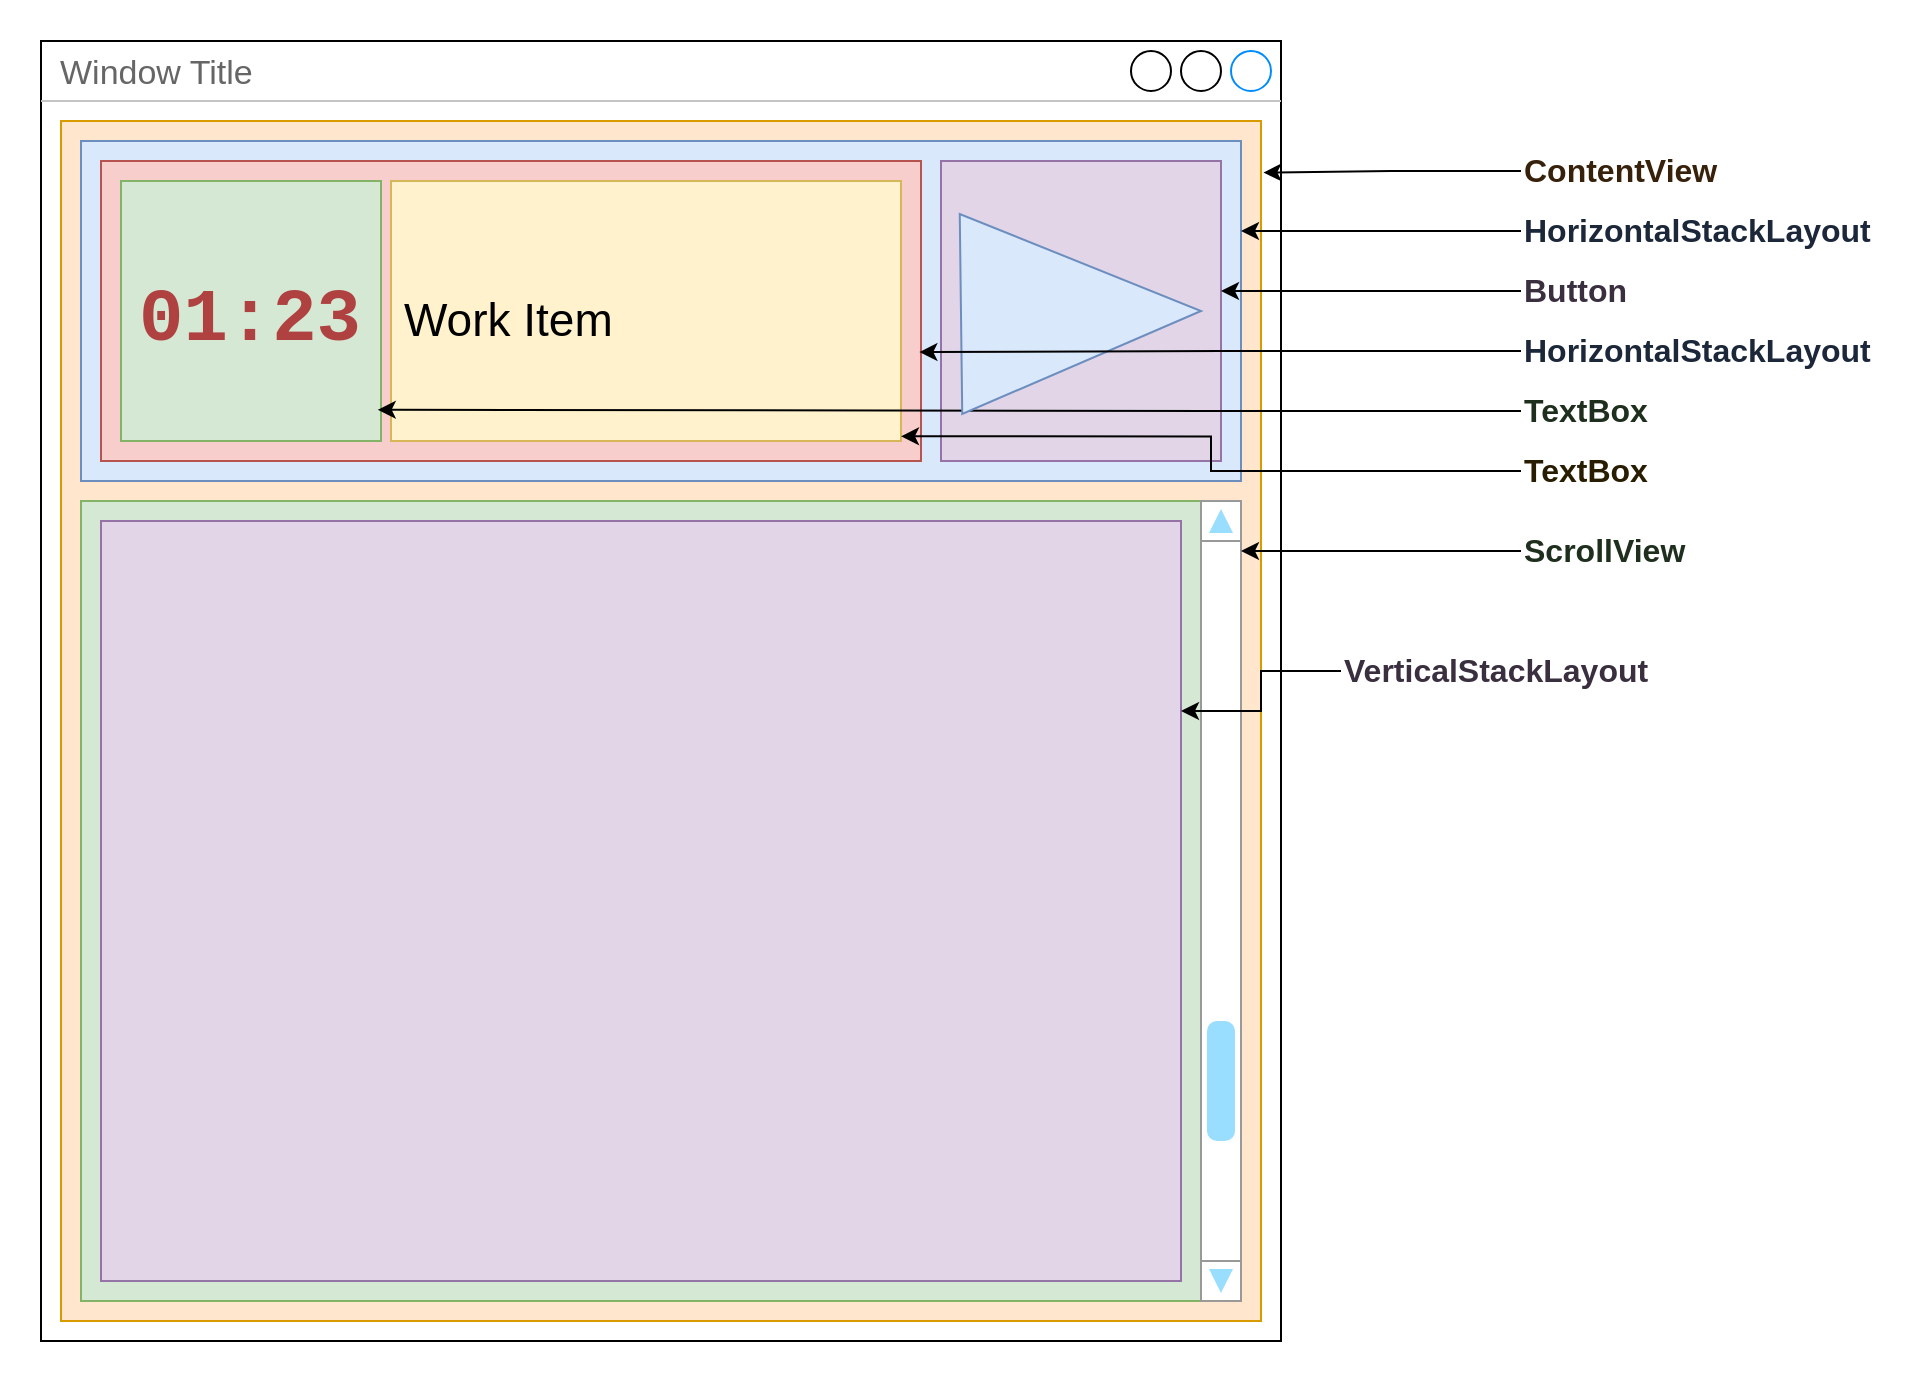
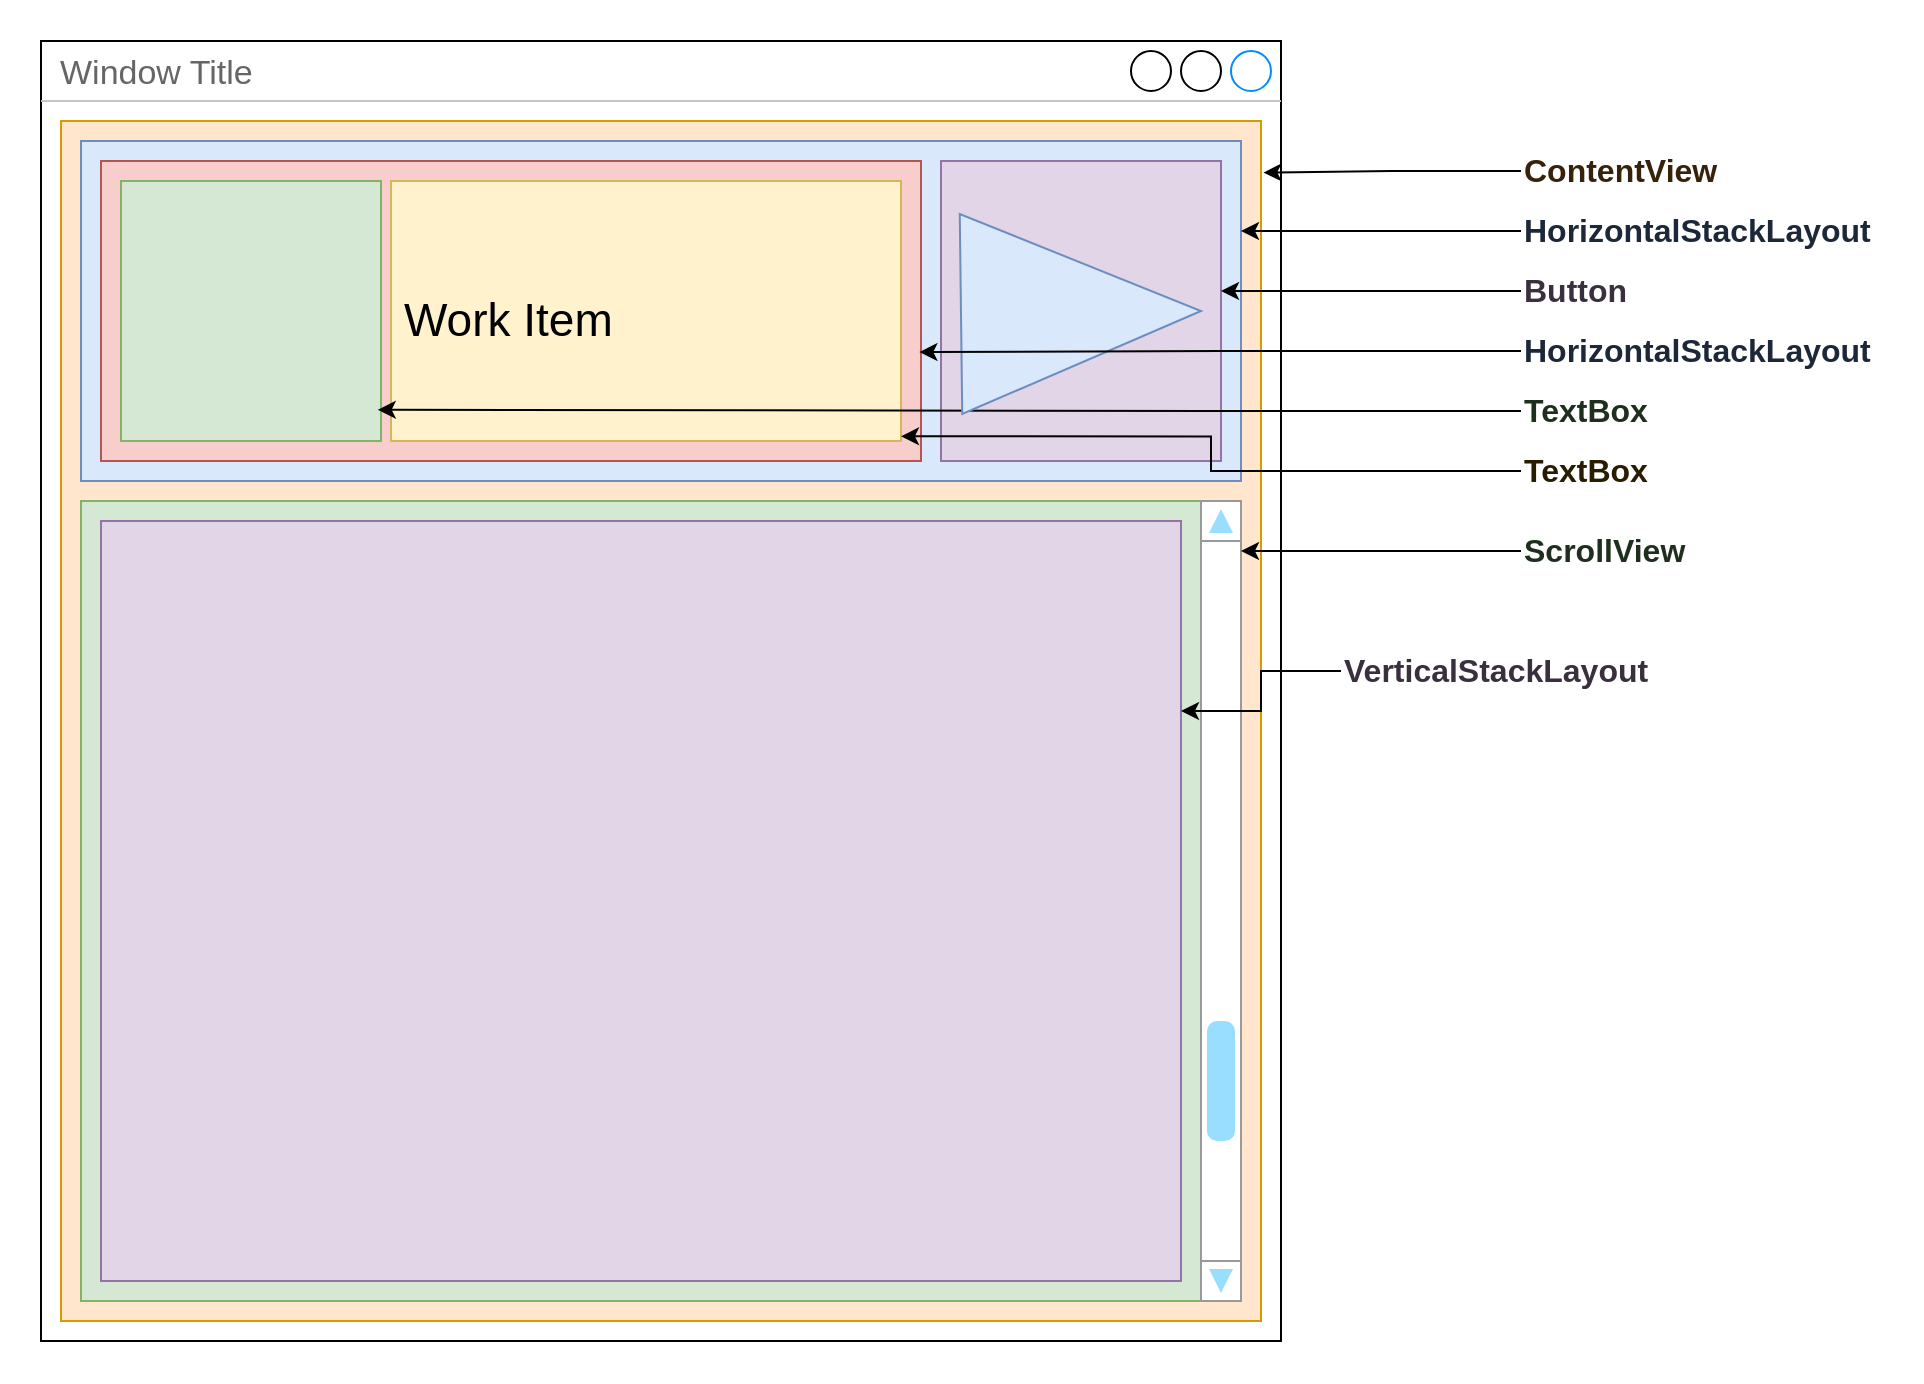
- <mxCell id="27" value="01:23" style="text;strokeColor=none;align=center;fillColor=none;html=1;verticalAlign=middle;whiteSpace=wrap;rounded=0;fontFamily=Courier New;fontSize=37;fontStyle=1;fontColor=#af4141;" vertex="1" parent="1"><mxGeometry x="60" y="130" width="130" height="60" as="geometry" /></mxCell>
